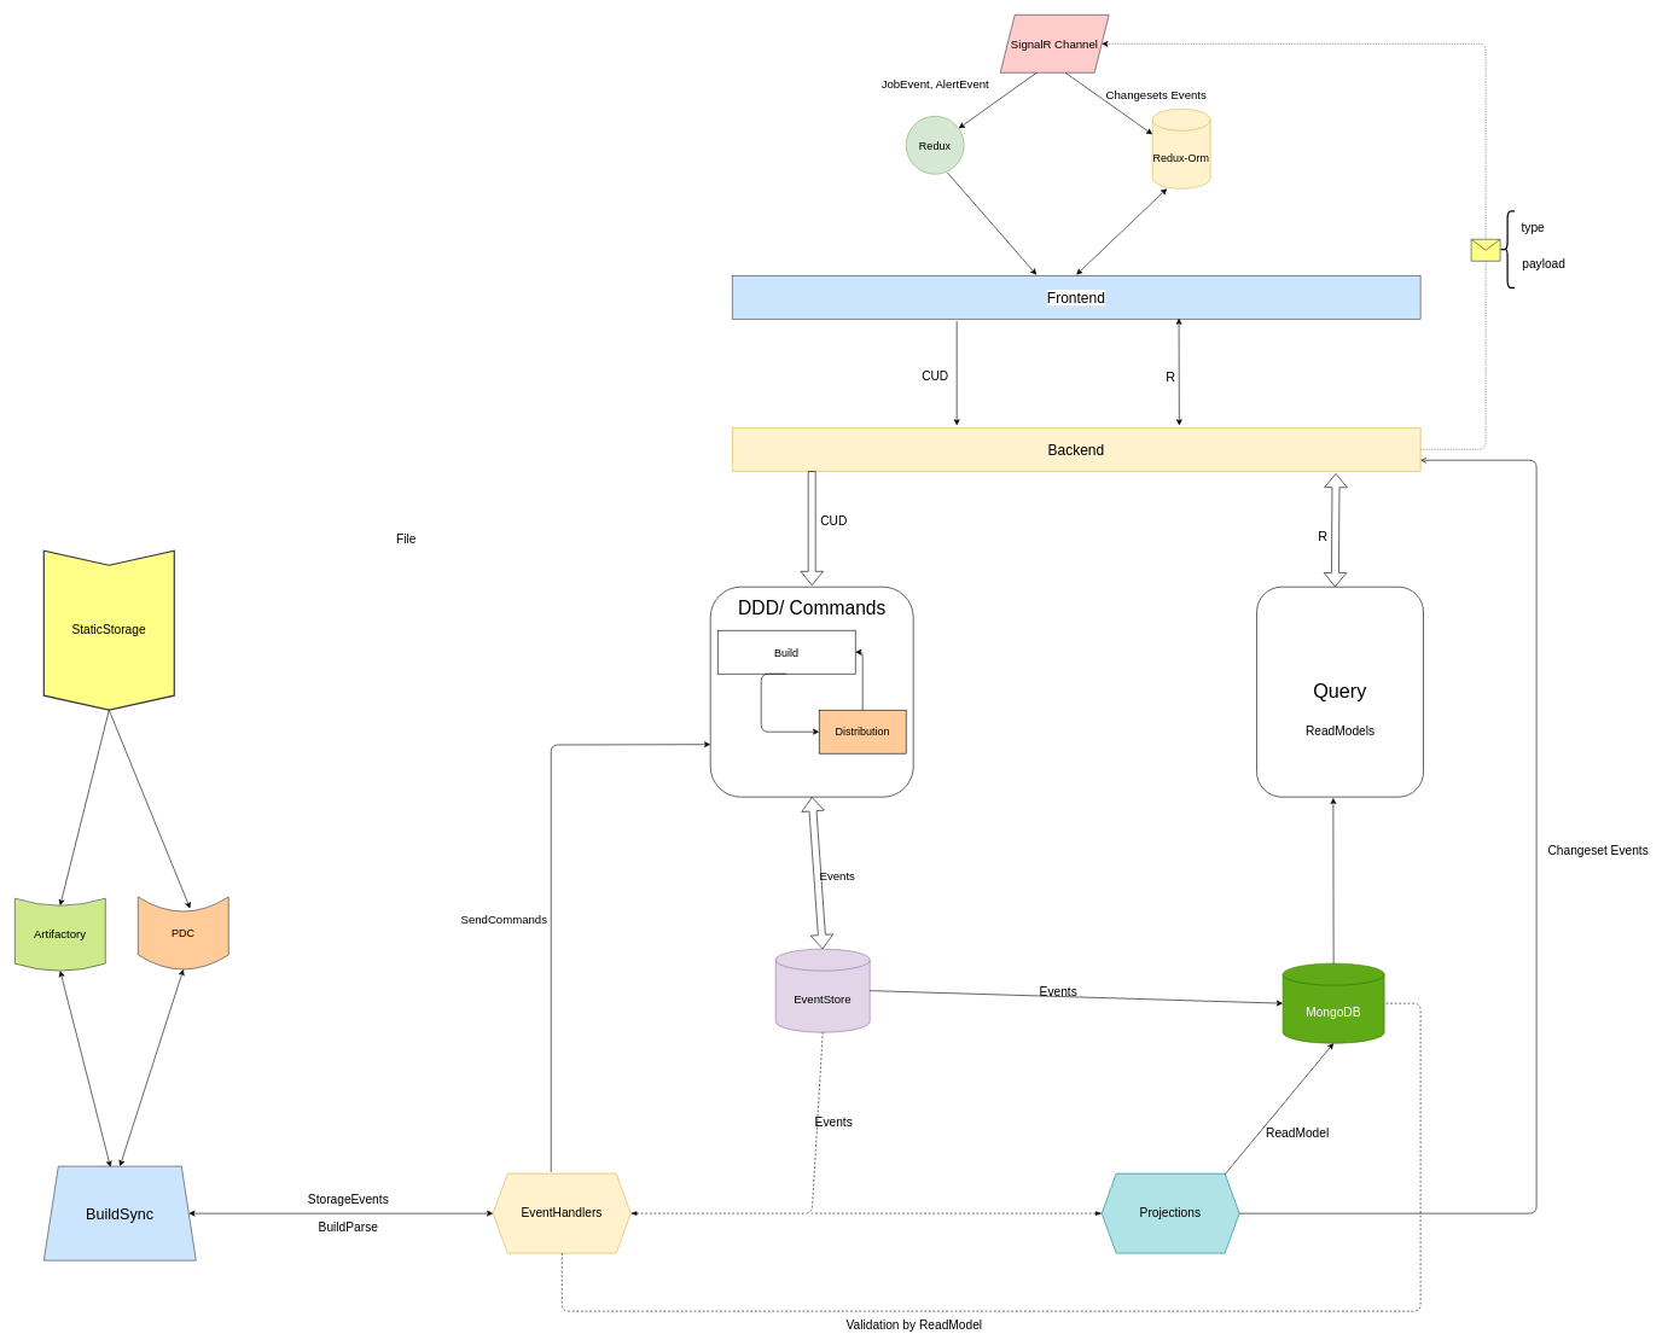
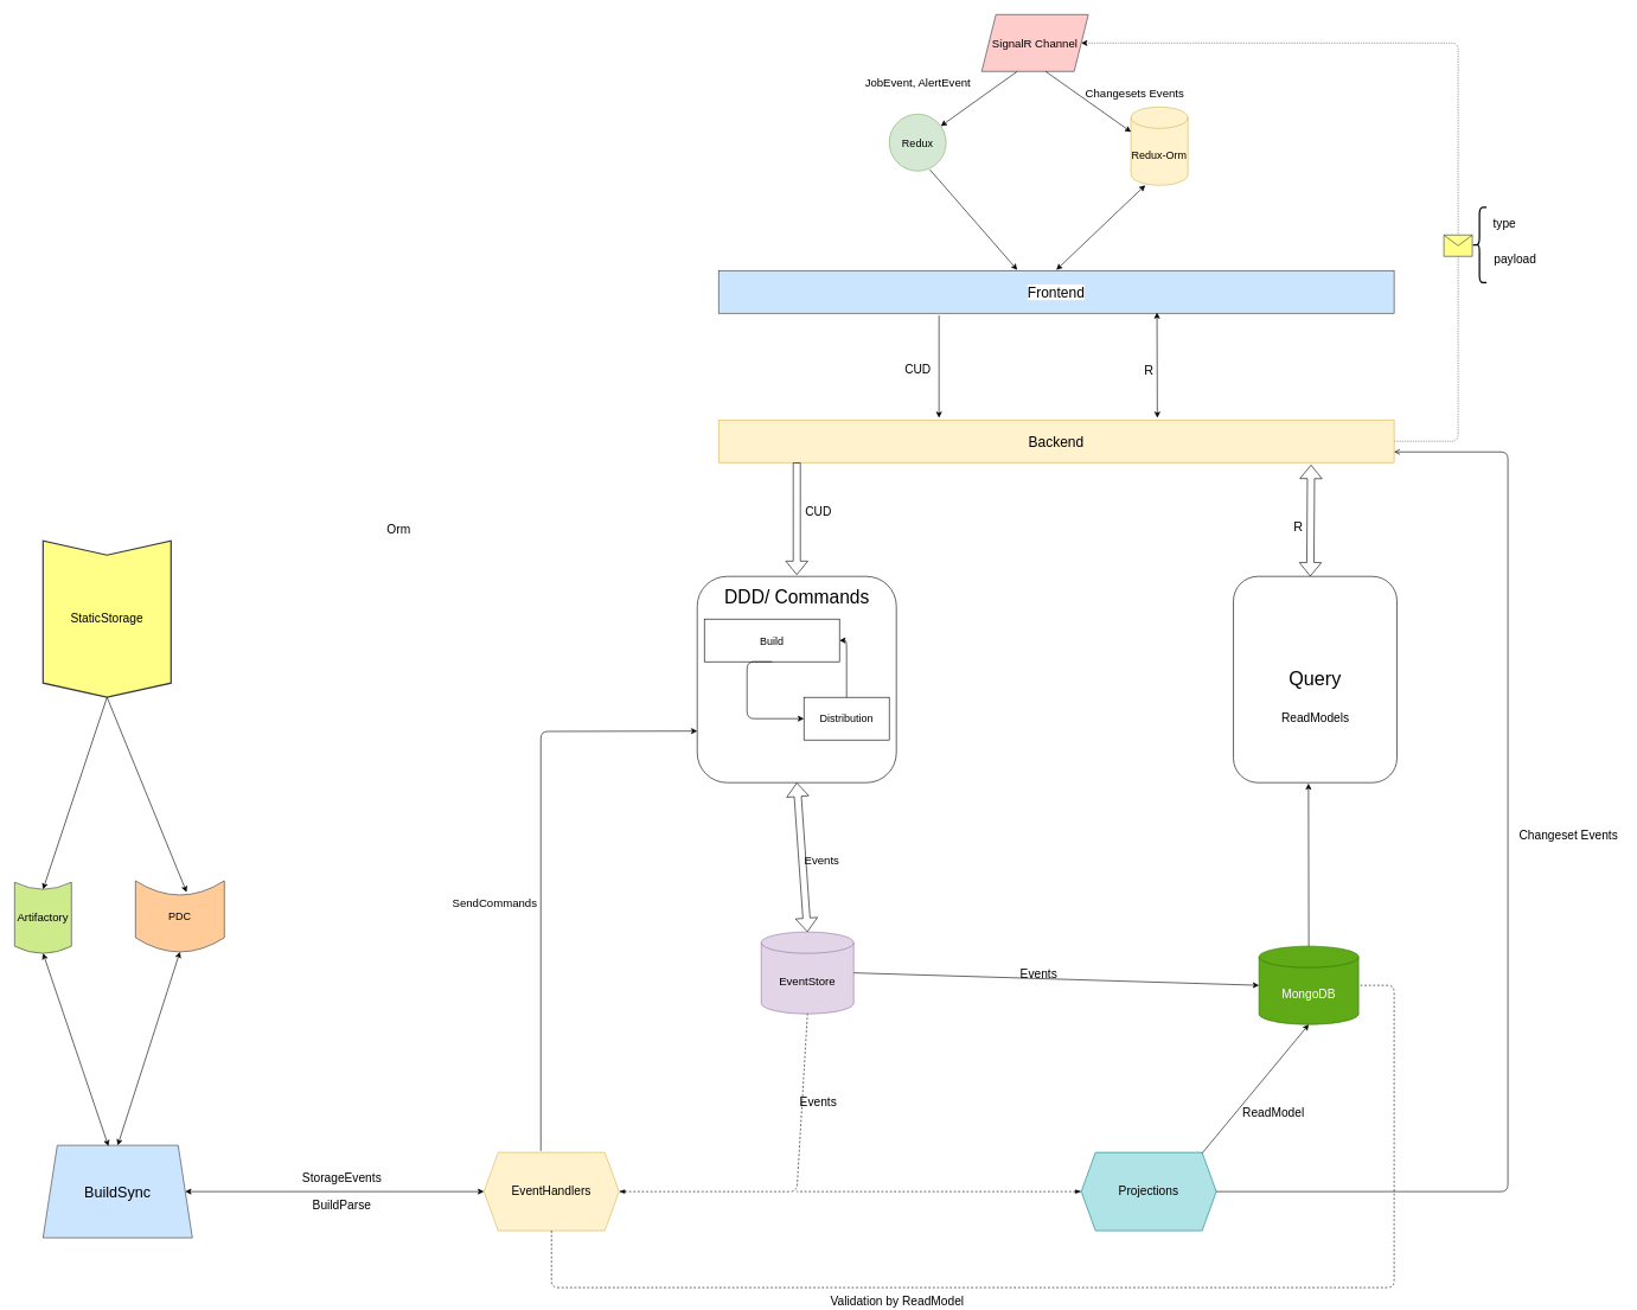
- <mxCell id="60" value="File" style="text;html=1;align=center;verticalAlign=middle;resizable=0;points=[];autosize=1;fontSize=17;" vertex="1" parent="1"><mxGeometry x="540" y="730" width="40" height="30" as="geometry" /></mxCell>
+ <mxCell id="60" value="Orm" style="text;html=1;align=center;verticalAlign=middle;resizable=0;points=[];autosize=1;fontSize=17;" vertex="1" parent="1"><mxGeometry x="540" y="730" width="40" height="30" as="geometry" /></mxCell>
- <mxCell id="26" value="&lt;font style=&quot;font-size: 15px&quot;&gt;Distribution&lt;/font&gt;" style="rounded=0;whiteSpace=wrap;html=1;fillColor=#ffcc99;" vertex="1" parent="1"><mxGeometry x="1130" y="980" width="120" height="60" as="geometry" /></mxCell>
+ <mxCell id="26" value="&lt;font style=&quot;font-size: 15px&quot;&gt;Distribution&lt;/font&gt;" style="rounded=0;whiteSpace=wrap;html=1;" vertex="1" parent="1"><mxGeometry x="1130" y="980" width="120" height="60" as="geometry" /></mxCell>
- <mxCell id="42" value="&lt;font style=&quot;font-size: 16px&quot;&gt;Artifactory&lt;/font&gt;" style="shape=dataStorage;whiteSpace=wrap;html=1;fixedSize=1;direction=north;size=10;fillColor=#cdeb8b;strokeColor=#36393d;" vertex="1" parent="1"><mxGeometry x="20" y="1240" width="125" height="100" as="geometry" /></mxCell>
+ <mxCell id="42" value="&lt;font style=&quot;font-size: 16px&quot;&gt;Artifactory&lt;/font&gt;" style="shape=dataStorage;whiteSpace=wrap;html=1;fixedSize=1;direction=north;size=10;fillColor=#cdeb8b;strokeColor=#36393d;" vertex="1" parent="1"><mxGeometry x="20" y="1240" width="80" height="100" as="geometry" /></mxCell>
